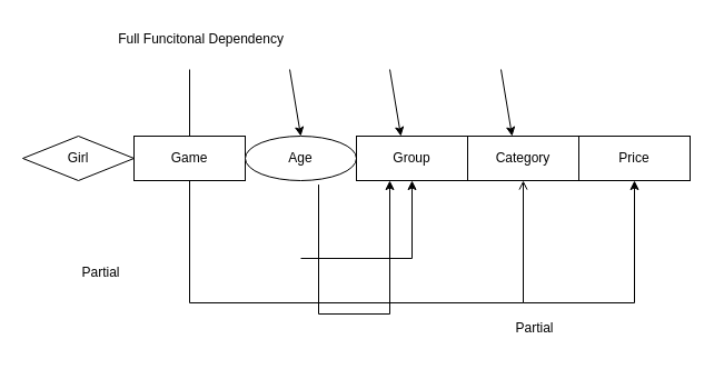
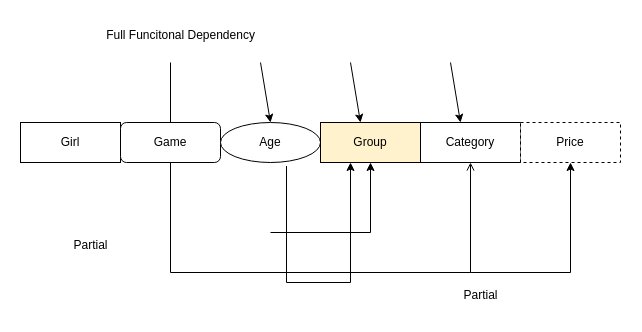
- <mxCell id="2" value="Girl" style="rhombus;whiteSpace=wrap;html=1;" vertex="1" parent="1"><mxGeometry x="20" y="122" width="100" height="40" as="geometry" /></mxCell>
+ <mxCell id="2" value="Girl" style="rounded=0;whiteSpace=wrap;html=1;" vertex="1" parent="1"><mxGeometry x="20" y="122" width="100" height="40" as="geometry" /></mxCell>
- <mxCell id="3" value="Game" style="rounded=0;whiteSpace=wrap;html=1;" vertex="1" parent="1"><mxGeometry x="120" y="122" width="100" height="40" as="geometry" /></mxCell>
+ <mxCell id="3" value="Game" style="whiteSpace=wrap;html=1;rounded=1;" vertex="1" parent="1"><mxGeometry x="120" y="122" width="100" height="40" as="geometry" /></mxCell>
- <mxCell id="5" value="Group" style="rounded=0;whiteSpace=wrap;html=1;" vertex="1" parent="1"><mxGeometry x="320" y="122" width="100" height="40" as="geometry" /></mxCell>
+ <mxCell id="5" value="Group" style="rounded=0;whiteSpace=wrap;html=1;fillColor=#fff2cc;" vertex="1" parent="1"><mxGeometry x="320" y="122" width="100" height="40" as="geometry" /></mxCell>
- <mxCell id="7" value="Price" style="rounded=0;whiteSpace=wrap;html=1;" vertex="1" parent="1"><mxGeometry x="520" y="122" width="100" height="40" as="geometry" /></mxCell>
+ <mxCell id="7" value="Price" style="rounded=0;whiteSpace=wrap;html=1;dashed=1;" vertex="1" parent="1"><mxGeometry x="520" y="122" width="100" height="40" as="geometry" /></mxCell>
